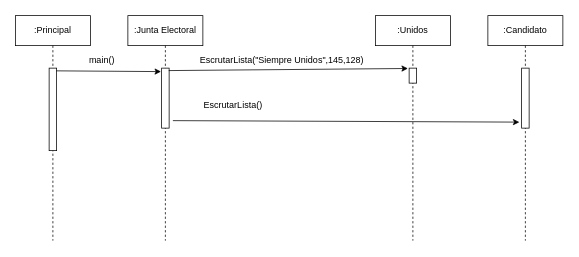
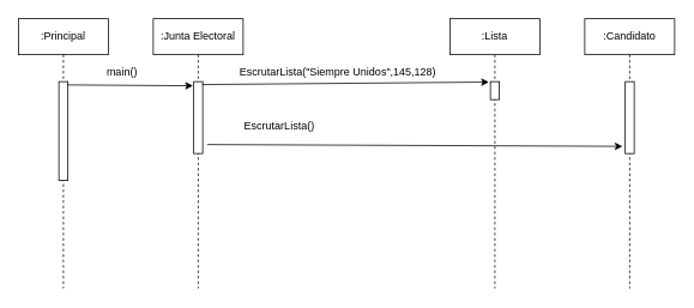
- <mxCell id="4" value=":Unidos" style="shape=umlLifeline;perimeter=lifelinePerimeter;whiteSpace=wrap;html=1;container=1;collapsible=0;recursiveResize=0;outlineConnect=0;" vertex="1" parent="1"><mxGeometry x="500" y="20" width="100" height="300" as="geometry" /></mxCell>
+ <mxCell id="4" value=":Lista" style="shape=umlLifeline;perimeter=lifelinePerimeter;whiteSpace=wrap;html=1;container=1;collapsible=0;recursiveResize=0;outlineConnect=0;" vertex="1" parent="1"><mxGeometry x="500" y="20" width="100" height="300" as="geometry" /></mxCell>
